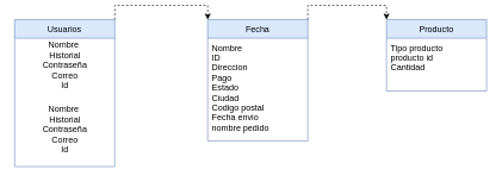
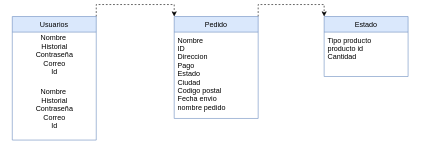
- <mxCell id="7" value="Fecha" style="swimlane;fontStyle=0;childLayout=stackLayout;horizontal=1;startSize=26;horizontalStack=0;resizeParent=1;resizeParentMax=0;resizeLast=0;collapsible=1;marginBottom=0;fillColor=#dae8fc;strokeColor=#6c8ebf;" vertex="1" parent="1"><mxGeometry x="290" y="20" width="140" height="170" as="geometry" /></mxCell>
+ <mxCell id="7" value="Pedido" style="swimlane;fontStyle=0;childLayout=stackLayout;horizontal=1;startSize=26;horizontalStack=0;resizeParent=1;resizeParentMax=0;resizeLast=0;collapsible=1;marginBottom=0;fillColor=#dae8fc;strokeColor=#6c8ebf;" vertex="1" parent="1"><mxGeometry x="290" y="20" width="140" height="170" as="geometry" /></mxCell>
- <mxCell id="9" value="Producto" style="swimlane;fontStyle=0;childLayout=stackLayout;horizontal=1;startSize=26;horizontalStack=0;resizeParent=1;resizeParentMax=0;resizeLast=0;collapsible=1;marginBottom=0;fillColor=#dae8fc;strokeColor=#6c8ebf;" vertex="1" parent="1"><mxGeometry x="540" y="20" width="140" height="100" as="geometry" /></mxCell>
+ <mxCell id="9" value="Estado" style="swimlane;fontStyle=0;childLayout=stackLayout;horizontal=1;startSize=26;horizontalStack=0;resizeParent=1;resizeParentMax=0;resizeLast=0;collapsible=1;marginBottom=0;fillColor=#dae8fc;strokeColor=#6c8ebf;" vertex="1" parent="1"><mxGeometry x="540" y="20" width="140" height="100" as="geometry" /></mxCell>
